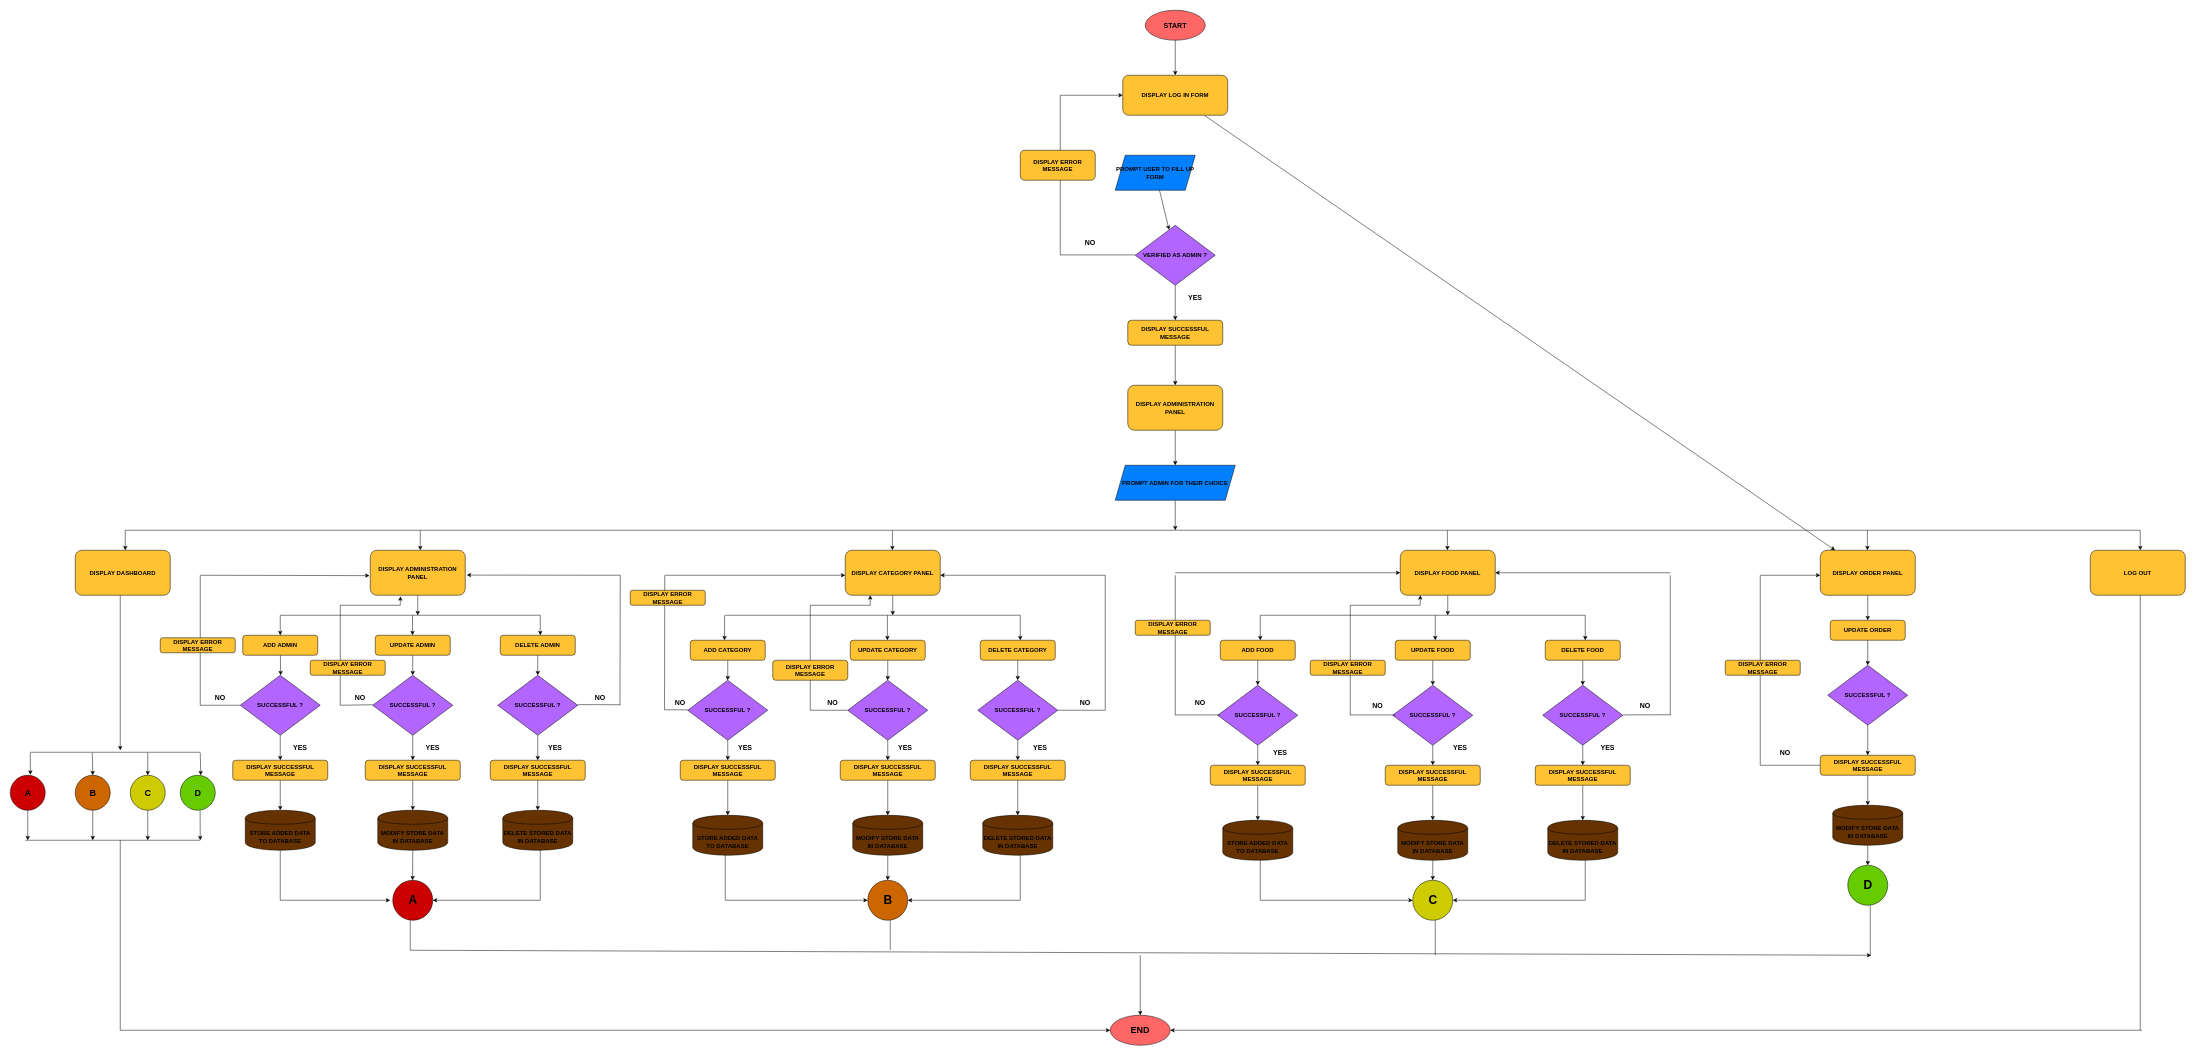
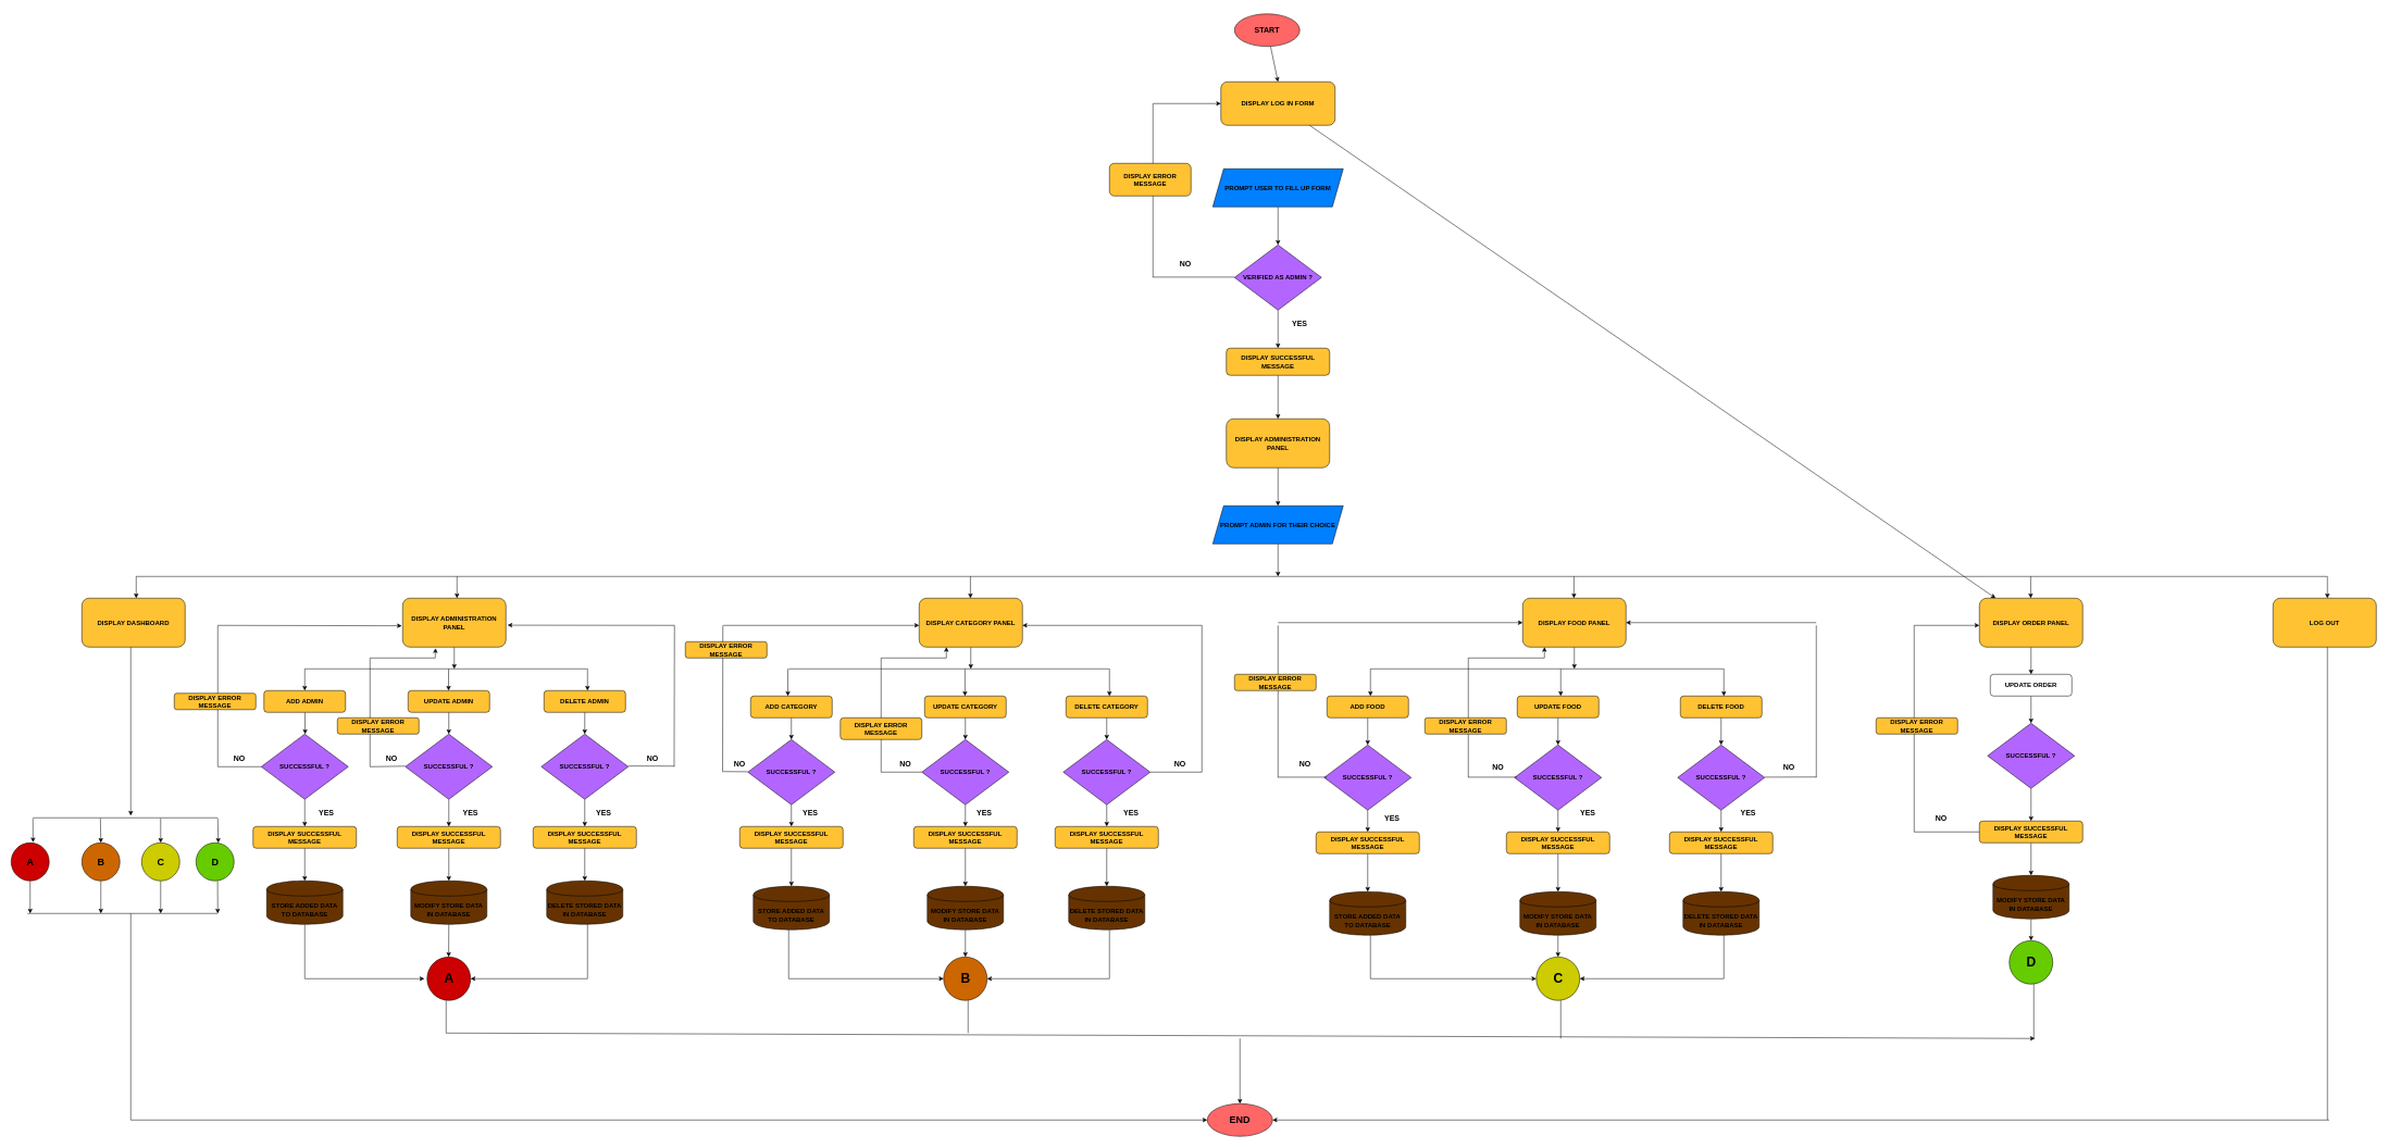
- <mxCell id="3" value="&lt;b&gt;&lt;font style=&quot;font-size: 14px;&quot;&gt;START&lt;/font&gt;&lt;/b&gt;" style="ellipse;whiteSpace=wrap;html=1;fillColor=#FF6666;" vertex="1" parent="1"><mxGeometry x="2290" y="20" width="120" height="60" as="geometry" /></mxCell>
+ <mxCell id="3" value="&lt;b&gt;&lt;font style=&quot;font-size: 14px;&quot;&gt;START&lt;/font&gt;&lt;/b&gt;" style="ellipse;whiteSpace=wrap;html=1;fillColor=#FF6666;" vertex="1" parent="1"><mxGeometry x="2270" y="25" width="120" height="60" as="geometry" /></mxCell>
- <mxCell id="7" value="&lt;b&gt;PROMPT USER TO FILL UP FORM&lt;/b&gt;" style="shape=parallelogram;perimeter=parallelogramPerimeter;whiteSpace=wrap;html=1;fixedSize=1;fillColor=#007FFF;" vertex="1" parent="1"><mxGeometry x="2230" y="310" width="160" height="70" as="geometry" /></mxCell>
+ <mxCell id="7" value="&lt;b&gt;PROMPT USER TO FILL UP FORM&lt;/b&gt;" style="shape=parallelogram;perimeter=parallelogramPerimeter;whiteSpace=wrap;html=1;fixedSize=1;fillColor=#007FFF;" vertex="1" parent="1"><mxGeometry x="2230" y="310" width="240" height="70" as="geometry" /></mxCell>
- <mxCell id="170" value="&lt;b&gt;UPDATE ORDER&lt;/b&gt;" style="rounded=1;whiteSpace=wrap;html=1;fillColor=#FFC233;" vertex="1" parent="1"><mxGeometry x="3660" y="1240" width="150" height="40" as="geometry" /></mxCell>
+ <mxCell id="170" value="&lt;b&gt;UPDATE ORDER&lt;/b&gt;" style="rounded=1;whiteSpace=wrap;html=1;fillColor=#ffffff;" vertex="1" parent="1"><mxGeometry x="3660" y="1240" width="150" height="40" as="geometry" /></mxCell>
